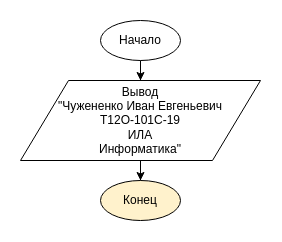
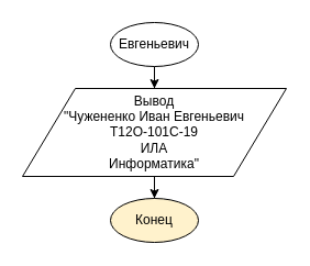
- <mxCell id="3" value="Начало" style="ellipse;whiteSpace=wrap;html=1;" vertex="1" parent="1"><mxGeometry x="100" y="20" width="80" height="40" as="geometry" /></mxCell>
+ <mxCell id="3" value="Евгеньевич" style="ellipse;whiteSpace=wrap;html=1;" vertex="1" parent="1"><mxGeometry x="100" y="20" width="80" height="40" as="geometry" /></mxCell>
